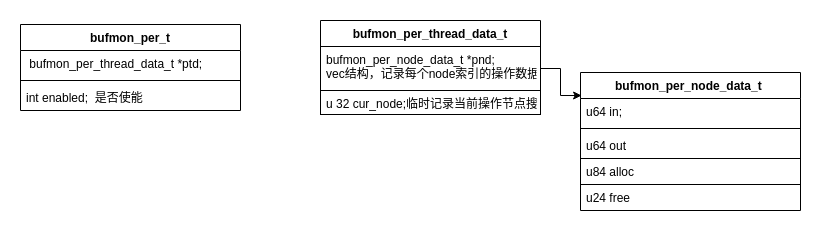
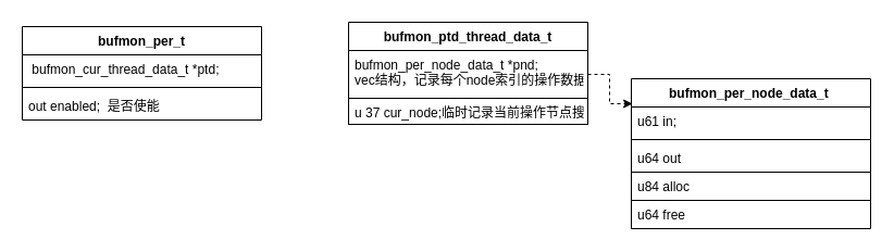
- <mxCell id="6" value="bufmon_per_thread_data_t" style="swimlane;fontStyle=1;align=center;verticalAlign=top;childLayout=stackLayout;horizontal=1;startSize=26;horizontalStack=0;resizeParent=1;resizeParentMax=0;resizeLast=0;collapsible=1;marginBottom=0;" parent="1" vertex="1"><mxGeometry x="320" y="20" width="220" height="94" as="geometry" /></mxCell>
+ <mxCell id="6" value="bufmon_ptd_thread_data_t" style="swimlane;fontStyle=1;align=center;verticalAlign=top;childLayout=stackLayout;horizontal=1;startSize=26;horizontalStack=0;resizeParent=1;resizeParentMax=0;resizeLast=0;collapsible=1;marginBottom=0;" parent="1" vertex="1"><mxGeometry x="320" y="20" width="220" height="94" as="geometry" /></mxCell>
- <mxCell id="3" value=" bufmon_per_thread_data_t *ptd;" style="text;strokeColor=none;fillColor=none;align=left;verticalAlign=top;spacingLeft=4;spacingRight=4;overflow=hidden;rotatable=0;points=[[0,0.5],[1,0.5]];portConstraint=eastwest;" parent="2" vertex="1"><mxGeometry y="26" width="220" height="26" as="geometry" /></mxCell>
+ <mxCell id="3" value=" bufmon_cur_thread_data_t *ptd;" style="text;strokeColor=none;fillColor=none;align=left;verticalAlign=top;spacingLeft=4;spacingRight=4;overflow=hidden;rotatable=0;points=[[0,0.5],[1,0.5]];portConstraint=eastwest;" parent="2" vertex="1"><mxGeometry y="26" width="220" height="26" as="geometry" /></mxCell>
- <mxCell id="15" style="edgeStyle=orthogonalEdgeStyle;rounded=0;orthogonalLoop=1;jettySize=auto;html=1;exitX=1;exitY=0.5;exitDx=0;exitDy=0;entryX=0.005;entryY=0.167;entryDx=0;entryDy=0;entryPerimeter=0;" edge="1" parent="1" source="7" target="9"><mxGeometry relative="1" as="geometry" /></mxCell>
+ <mxCell id="15" style="edgeStyle=orthogonalEdgeStyle;rounded=0;orthogonalLoop=1;jettySize=auto;html=1;exitX=1;exitY=0.5;exitDx=0;exitDy=0;entryX=0.005;entryY=0.167;entryDx=0;entryDy=0;entryPerimeter=0;dashed=1;" edge="1" parent="1" source="7" target="9"><mxGeometry relative="1" as="geometry" /></mxCell>
- <mxCell id="5" value="int enabled;  是否使能" style="text;strokeColor=none;fillColor=none;align=left;verticalAlign=top;spacingLeft=4;spacingRight=4;overflow=hidden;rotatable=0;points=[[0,0.5],[1,0.5]];portConstraint=eastwest;" parent="2" vertex="1"><mxGeometry y="60" width="220" height="26" as="geometry" /></mxCell>
+ <mxCell id="5" value="out enabled;  是否使能" style="text;strokeColor=none;fillColor=none;align=left;verticalAlign=top;spacingLeft=4;spacingRight=4;overflow=hidden;rotatable=0;points=[[0,0.5],[1,0.5]];portConstraint=eastwest;" parent="2" vertex="1"><mxGeometry y="60" width="220" height="26" as="geometry" /></mxCell>
- <mxCell id="8" value="u 32 cur_node;临时记录当前操作节点搜索" style="text;strokeColor=default;fillColor=none;align=left;verticalAlign=top;spacingLeft=4;spacingRight=4;overflow=hidden;rotatable=0;points=[[0,0.5],[1,0.5]];portConstraint=eastwest;" vertex="1" parent="6"><mxGeometry y="70" width="220" height="24" as="geometry" /></mxCell>
+ <mxCell id="8" value="u 37 cur_node;临时记录当前操作节点搜索" style="text;strokeColor=default;fillColor=none;align=left;verticalAlign=top;spacingLeft=4;spacingRight=4;overflow=hidden;rotatable=0;points=[[0,0.5],[1,0.5]];portConstraint=eastwest;" vertex="1" parent="6"><mxGeometry y="70" width="220" height="24" as="geometry" /></mxCell>
- <mxCell id="10" value="u64 in;" style="text;strokeColor=none;fillColor=none;align=left;verticalAlign=top;spacingLeft=4;spacingRight=4;overflow=hidden;rotatable=0;points=[[0,0.5],[1,0.5]];portConstraint=eastwest;" parent="9" vertex="1"><mxGeometry y="26" width="220" height="26" as="geometry" /></mxCell>
+ <mxCell id="10" value="u61 in;" style="text;strokeColor=none;fillColor=none;align=left;verticalAlign=top;spacingLeft=4;spacingRight=4;overflow=hidden;rotatable=0;points=[[0,0.5],[1,0.5]];portConstraint=eastwest;" parent="9" vertex="1"><mxGeometry y="26" width="220" height="26" as="geometry" /></mxCell>
- <mxCell id="14" value="u24 free" style="text;strokeColor=none;fillColor=none;align=left;verticalAlign=top;spacingLeft=4;spacingRight=4;overflow=hidden;rotatable=0;points=[[0,0.5],[1,0.5]];portConstraint=eastwest;" parent="9" vertex="1"><mxGeometry y="112" width="220" height="26" as="geometry" /></mxCell>
+ <mxCell id="14" value="u64 free" style="text;strokeColor=none;fillColor=none;align=left;verticalAlign=top;spacingLeft=4;spacingRight=4;overflow=hidden;rotatable=0;points=[[0,0.5],[1,0.5]];portConstraint=eastwest;" parent="9" vertex="1"><mxGeometry y="112" width="220" height="26" as="geometry" /></mxCell>
